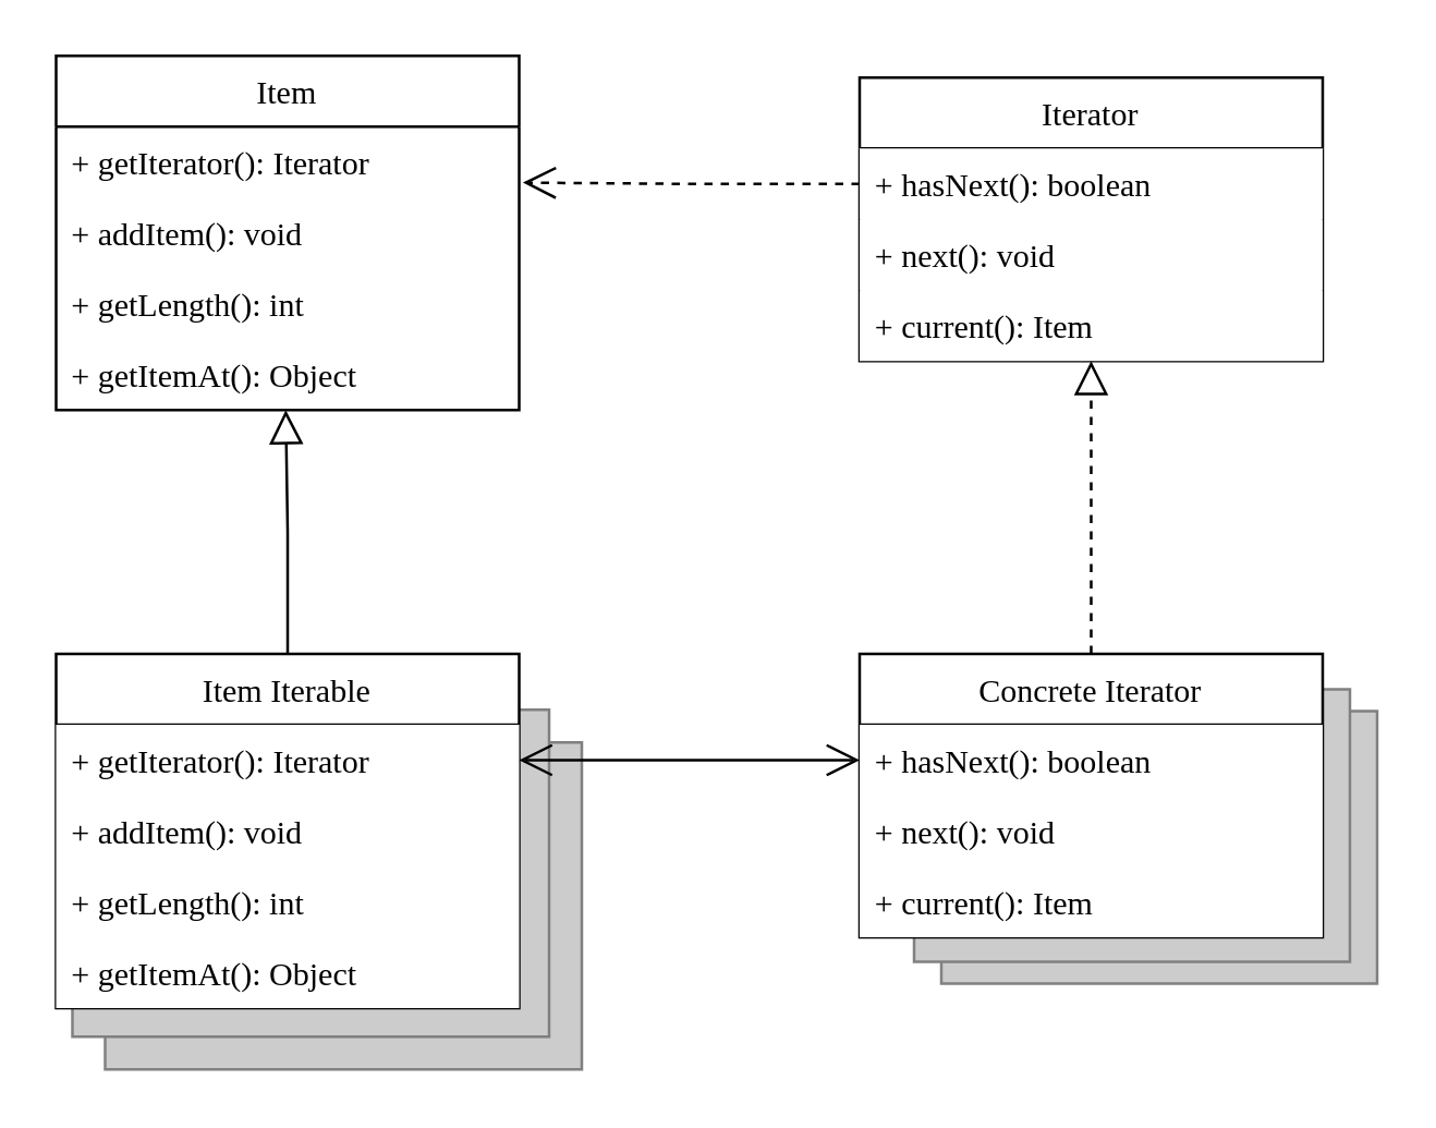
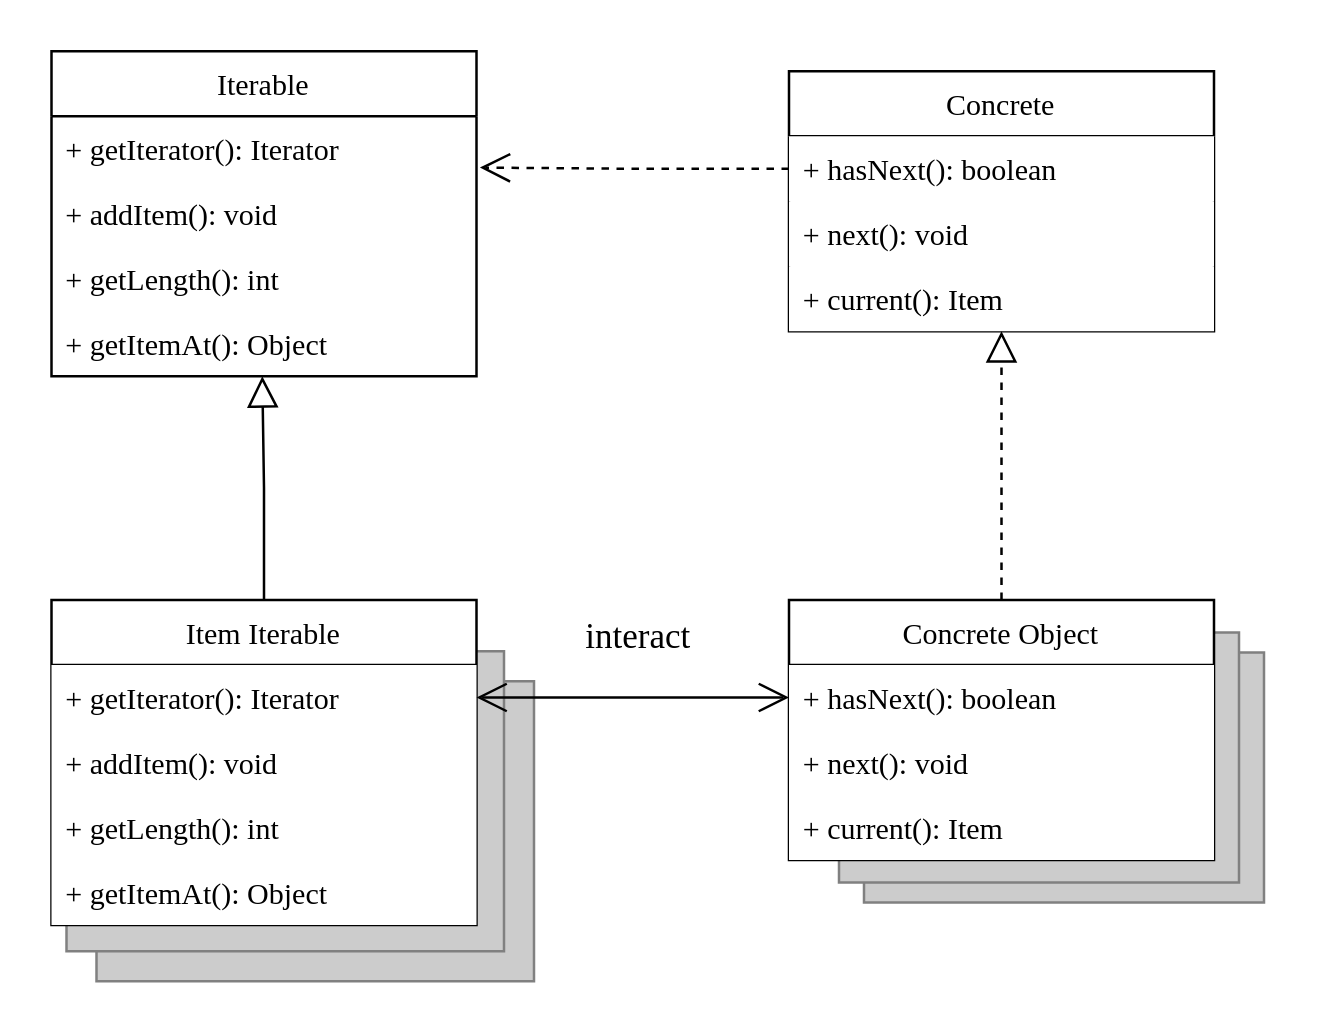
- <mxCell id="4" value="Item" style="swimlane;fontStyle=0;childLayout=stackLayout;horizontal=1;startSize=26;fillColor=none;horizontalStack=0;resizeParent=1;resizeParentMax=0;resizeLast=0;collapsible=1;marginBottom=0;fontFamily=Verdana;" vertex="1" parent="1"><mxGeometry x="20" y="20" width="170" height="130" as="geometry" /></mxCell>
+ <mxCell id="4" value="Iterable" style="swimlane;fontStyle=0;childLayout=stackLayout;horizontal=1;startSize=26;fillColor=none;horizontalStack=0;resizeParent=1;resizeParentMax=0;resizeLast=0;collapsible=1;marginBottom=0;fontFamily=Verdana;" vertex="1" parent="1"><mxGeometry x="20" y="20" width="170" height="130" as="geometry" /></mxCell>
- <mxCell id="9" value="Iterator" style="swimlane;fontStyle=0;childLayout=stackLayout;horizontal=1;startSize=26;fillColor=default;horizontalStack=0;resizeParent=1;resizeParentMax=0;resizeLast=0;collapsible=1;marginBottom=0;fontFamily=Verdana;" vertex="1" parent="1"><mxGeometry x="315" y="28" width="170" height="104" as="geometry" /></mxCell>
+ <mxCell id="9" value="Concrete" style="swimlane;fontStyle=0;childLayout=stackLayout;horizontal=1;startSize=26;fillColor=default;horizontalStack=0;resizeParent=1;resizeParentMax=0;resizeLast=0;collapsible=1;marginBottom=0;fontFamily=Verdana;" vertex="1" parent="1"><mxGeometry x="315" y="28" width="170" height="104" as="geometry" /></mxCell>
- <mxCell id="16" value="Concrete Iterator" style="swimlane;fontStyle=0;childLayout=stackLayout;horizontal=1;startSize=26;horizontalStack=0;resizeParent=1;resizeParentMax=0;resizeLast=0;collapsible=1;marginBottom=0;fontFamily=Verdana;fillColor=default;" vertex="1" parent="13"><mxGeometry width="170" height="104" as="geometry" /></mxCell>
+ <mxCell id="16" value="Concrete Object" style="swimlane;fontStyle=0;childLayout=stackLayout;horizontal=1;startSize=26;horizontalStack=0;resizeParent=1;resizeParentMax=0;resizeLast=0;collapsible=1;marginBottom=0;fontFamily=Verdana;fillColor=default;" vertex="1" parent="13"><mxGeometry width="170" height="104" as="geometry" /></mxCell>
+ <mxCell id="29" value="interact" style="text;html=1;strokeColor=none;fillColor=none;align=center;verticalAlign=middle;whiteSpace=wrap;rounded=0;fontFamily=Verdana;fontSize=14;" vertex="1" parent="1"><mxGeometry x="225" y="239.5" width="60" height="30" as="geometry" /></mxCell>
